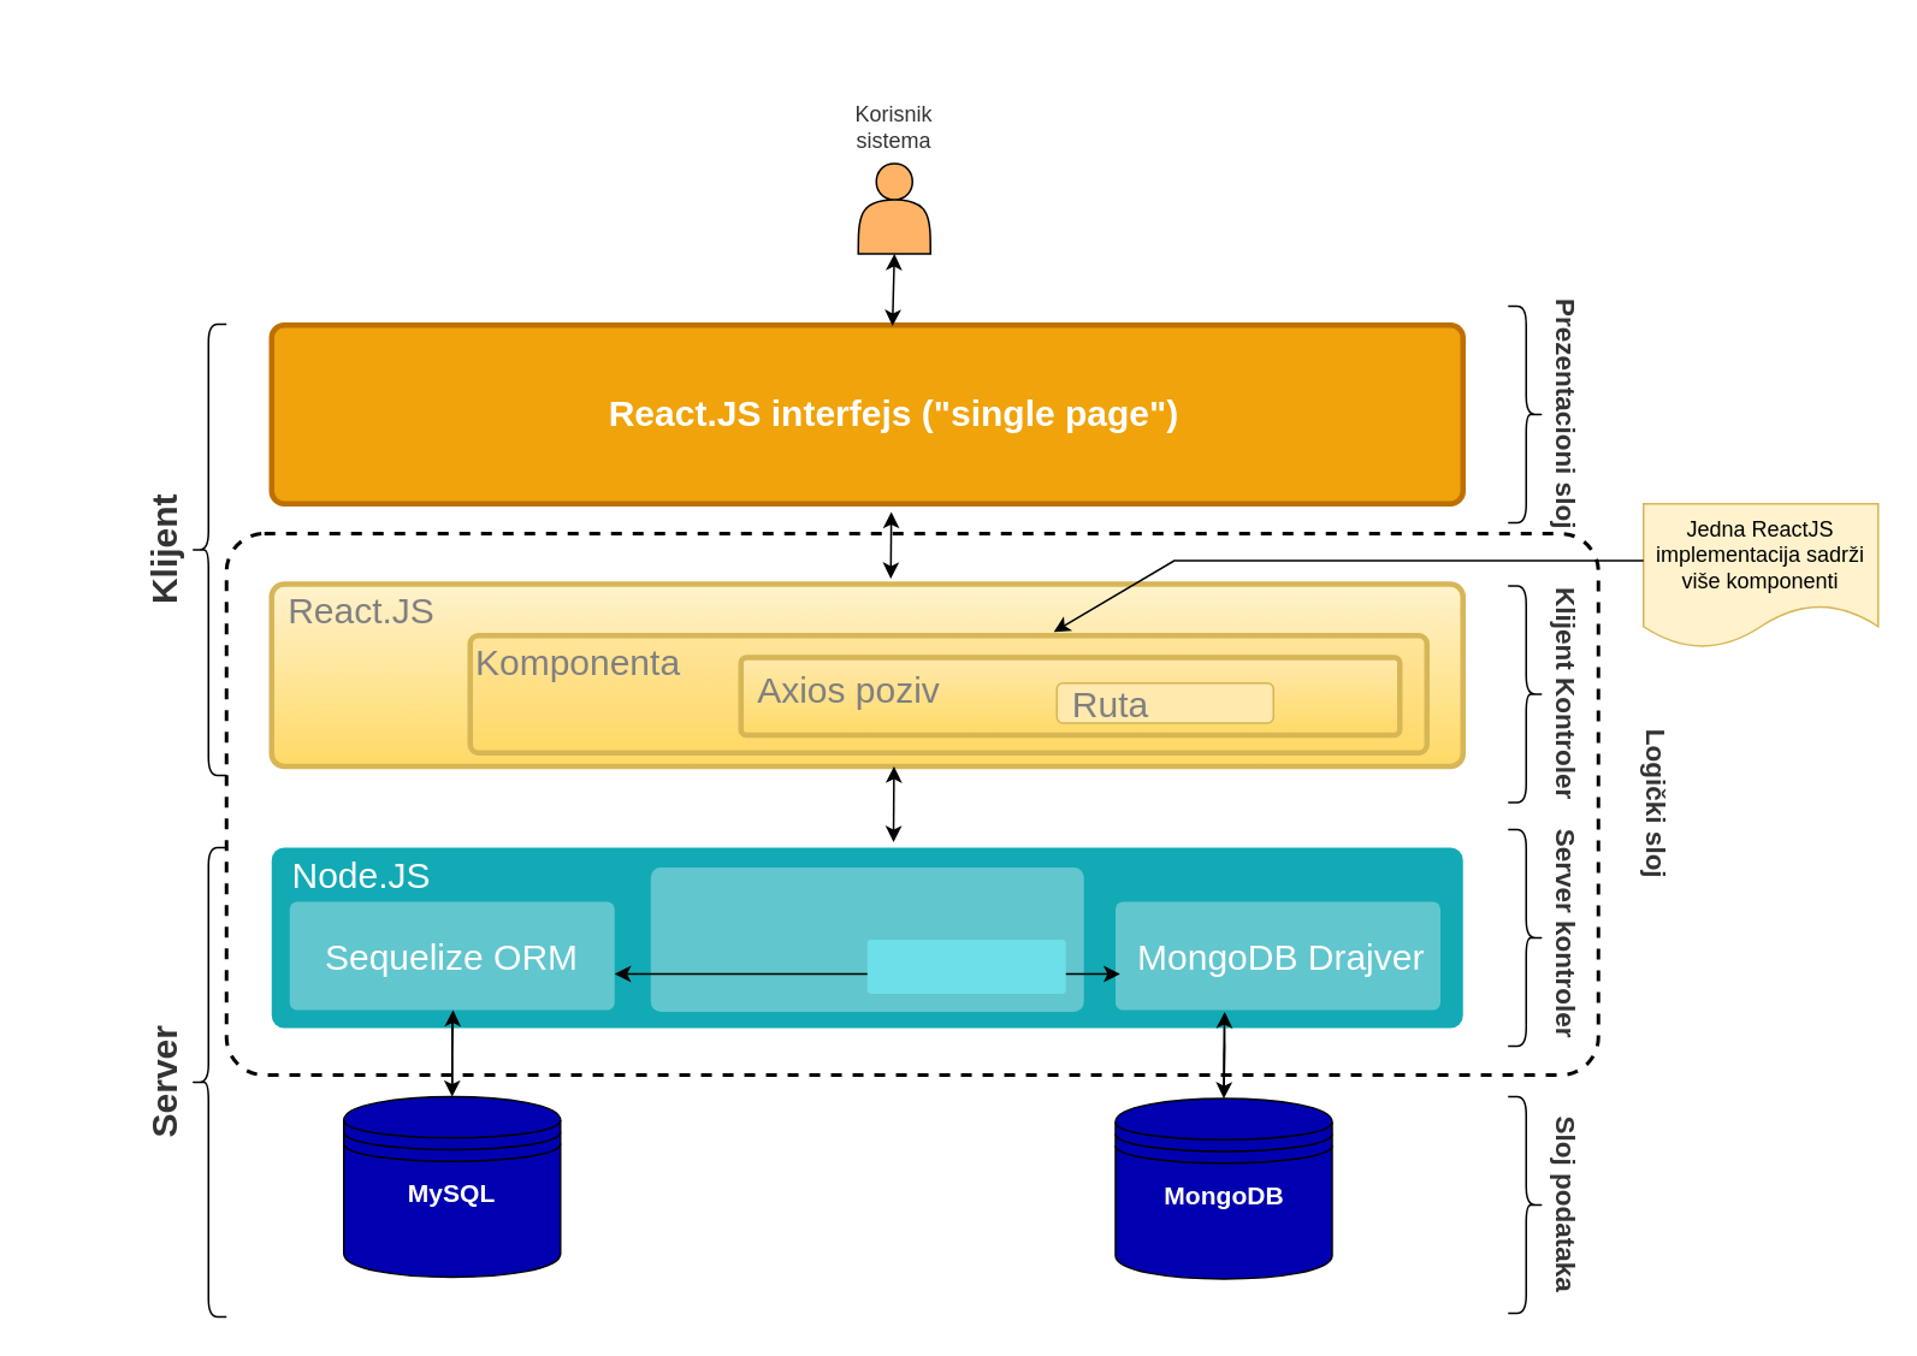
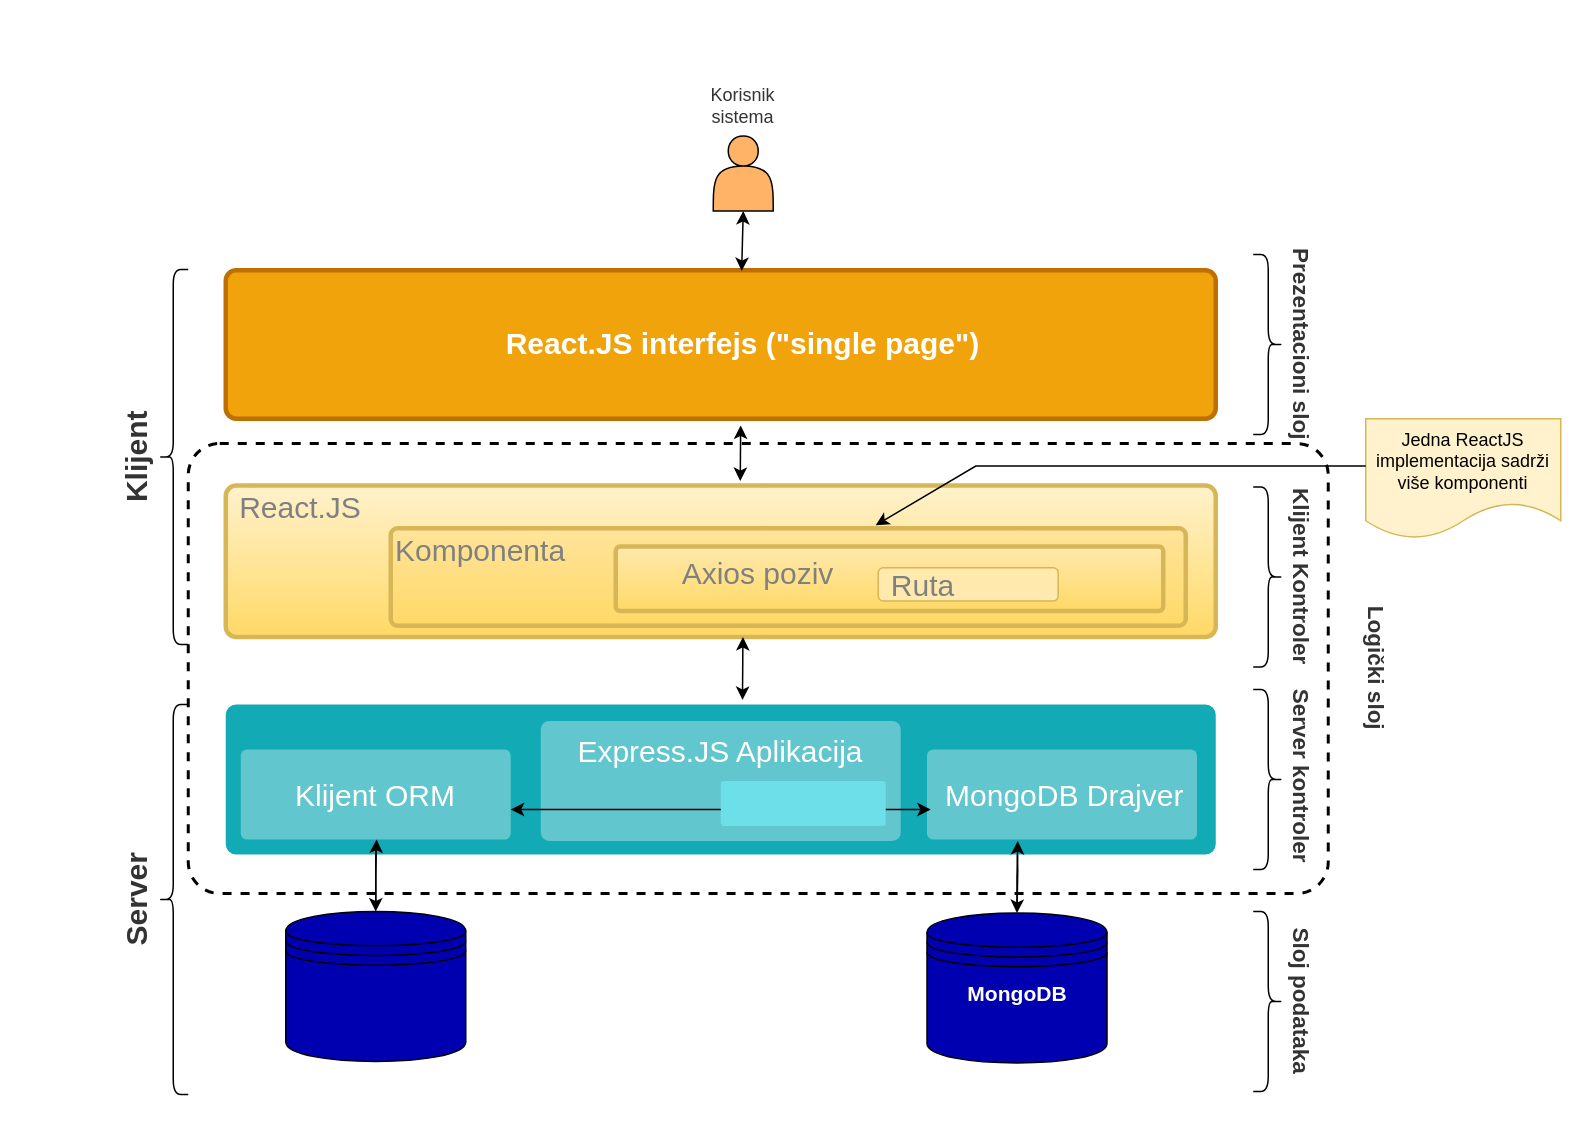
- <mxCell id="32" value="&lt;font color=&quot;#808080&quot;&gt;Axios poziv&lt;/font&gt;" style="text;html=1;strokeColor=none;fillColor=none;align=center;verticalAlign=middle;whiteSpace=wrap;rounded=0;fontSize=20;fontColor=#FFFFFF;" parent="1" vertex="1"><mxGeometry x="410" y="365.75" width="120" height="30" as="geometry" /></mxCell>
+ <mxCell id="32" value="&lt;font color=&quot;#808080&quot;&gt;Axios poziv&lt;/font&gt;" style="text;html=1;strokeColor=none;fillColor=none;align=center;verticalAlign=middle;whiteSpace=wrap;rounded=0;fontSize=20;fontColor=#FFFFFF;" parent="1" vertex="1"><mxGeometry x="445" y="365.75" width="120" height="30" as="geometry" /></mxCell>
- <mxCell id="36" value="&lt;font color=&quot;#ffffff&quot;&gt;Node.JS&lt;/font&gt;" style="text;html=1;strokeColor=none;fillColor=none;align=center;verticalAlign=middle;whiteSpace=wrap;rounded=0;fontSize=20;fontColor=#808080;" parent="1" vertex="1"><mxGeometry x="170" y="469" width="60" height="30" as="geometry" /></mxCell>
+ <mxCell id="41" value="Express.JS Aplikacija" style="text;html=1;strokeColor=none;fillColor=none;align=center;verticalAlign=middle;whiteSpace=wrap;rounded=0;fontSize=20;fontColor=#FFFFFF;" parent="1" vertex="1"><mxGeometry x="380" y="485" width="200" height="30" as="geometry" /></mxCell>
- <mxCell id="47" value="Sequelize ORM" style="text;html=1;strokeColor=none;fillColor=none;align=center;verticalAlign=middle;whiteSpace=wrap;rounded=0;fontSize=20;fontColor=#FFFFFF;" parent="1" vertex="1"><mxGeometry x="175" y="514" width="150" height="30" as="geometry" /></mxCell>
+ <mxCell id="47" value="Klijent ORM" style="text;html=1;strokeColor=none;fillColor=none;align=center;verticalAlign=middle;whiteSpace=wrap;rounded=0;fontSize=20;fontColor=#FFFFFF;" parent="1" vertex="1"><mxGeometry x="175" y="514" width="150" height="30" as="geometry" /></mxCell>
- <mxCell id="52" value="&lt;h3&gt;&lt;font color=&quot;#ffffff&quot;&gt;MySQL&lt;/font&gt;&lt;/h3&gt;" style="text;html=1;strokeColor=none;fillColor=none;align=center;verticalAlign=middle;whiteSpace=wrap;rounded=0;fontColor=none;" parent="1" vertex="1"><mxGeometry x="190" y="646" width="120" height="30" as="geometry" /></mxCell>
